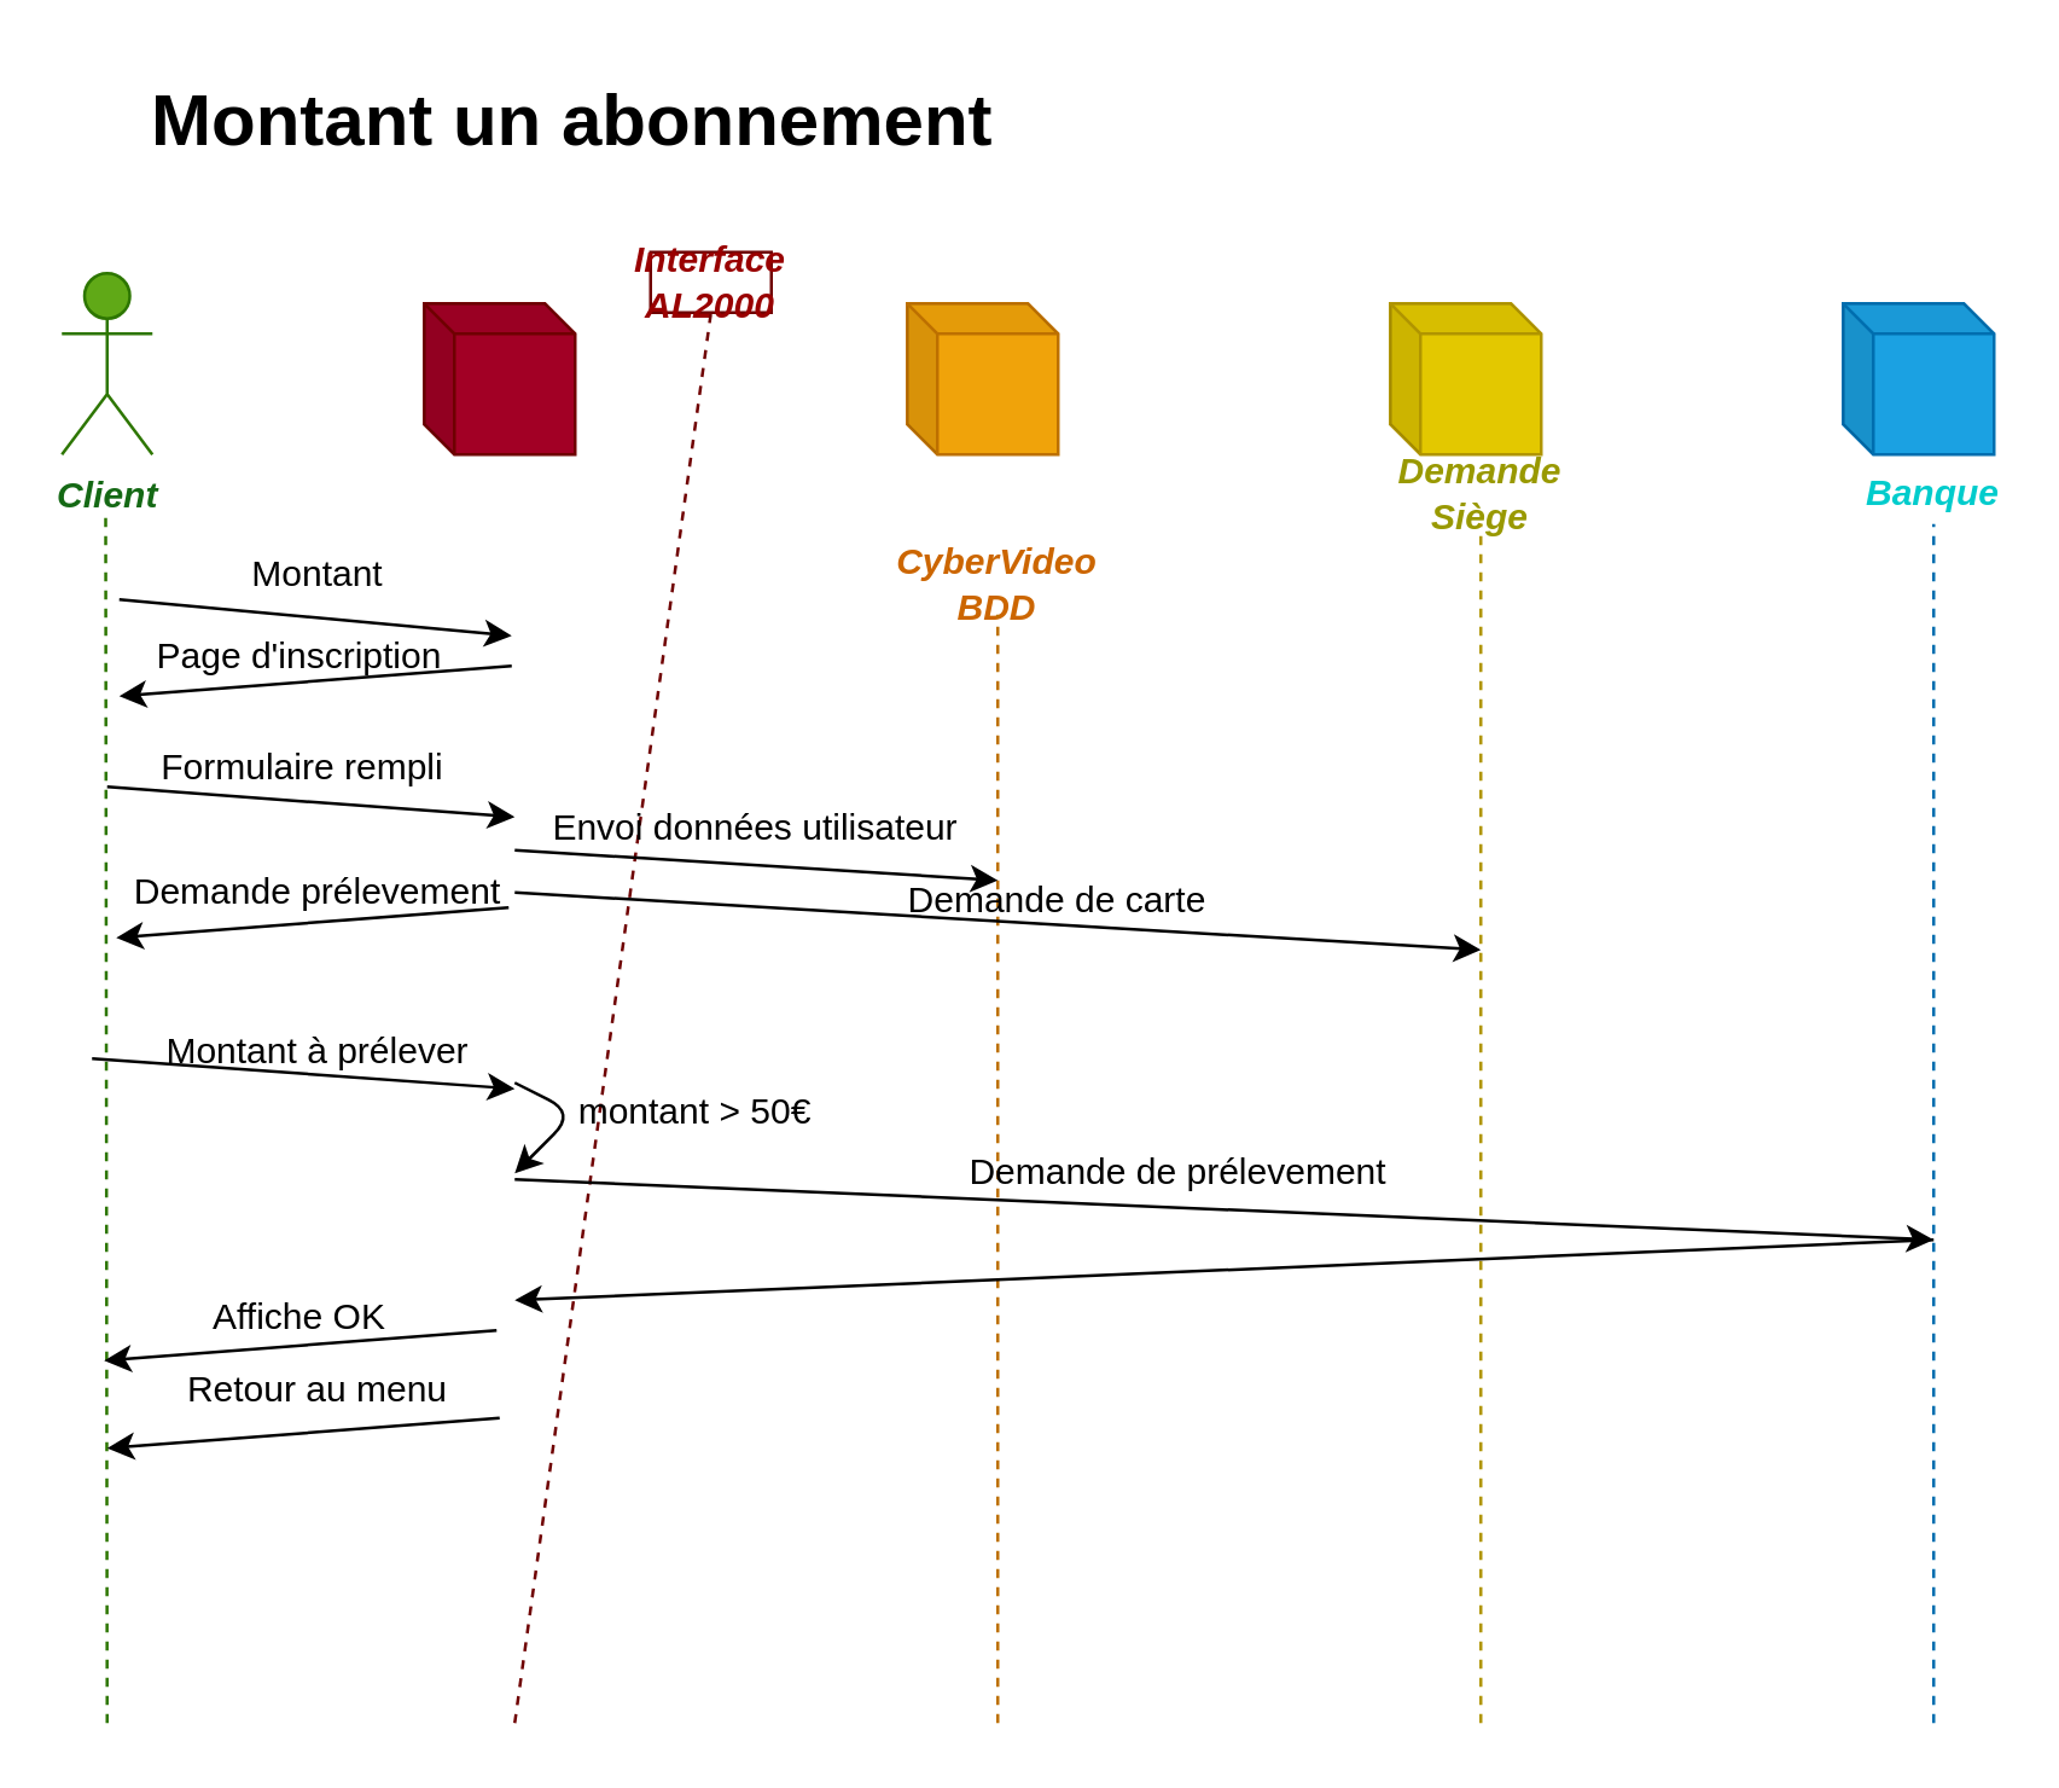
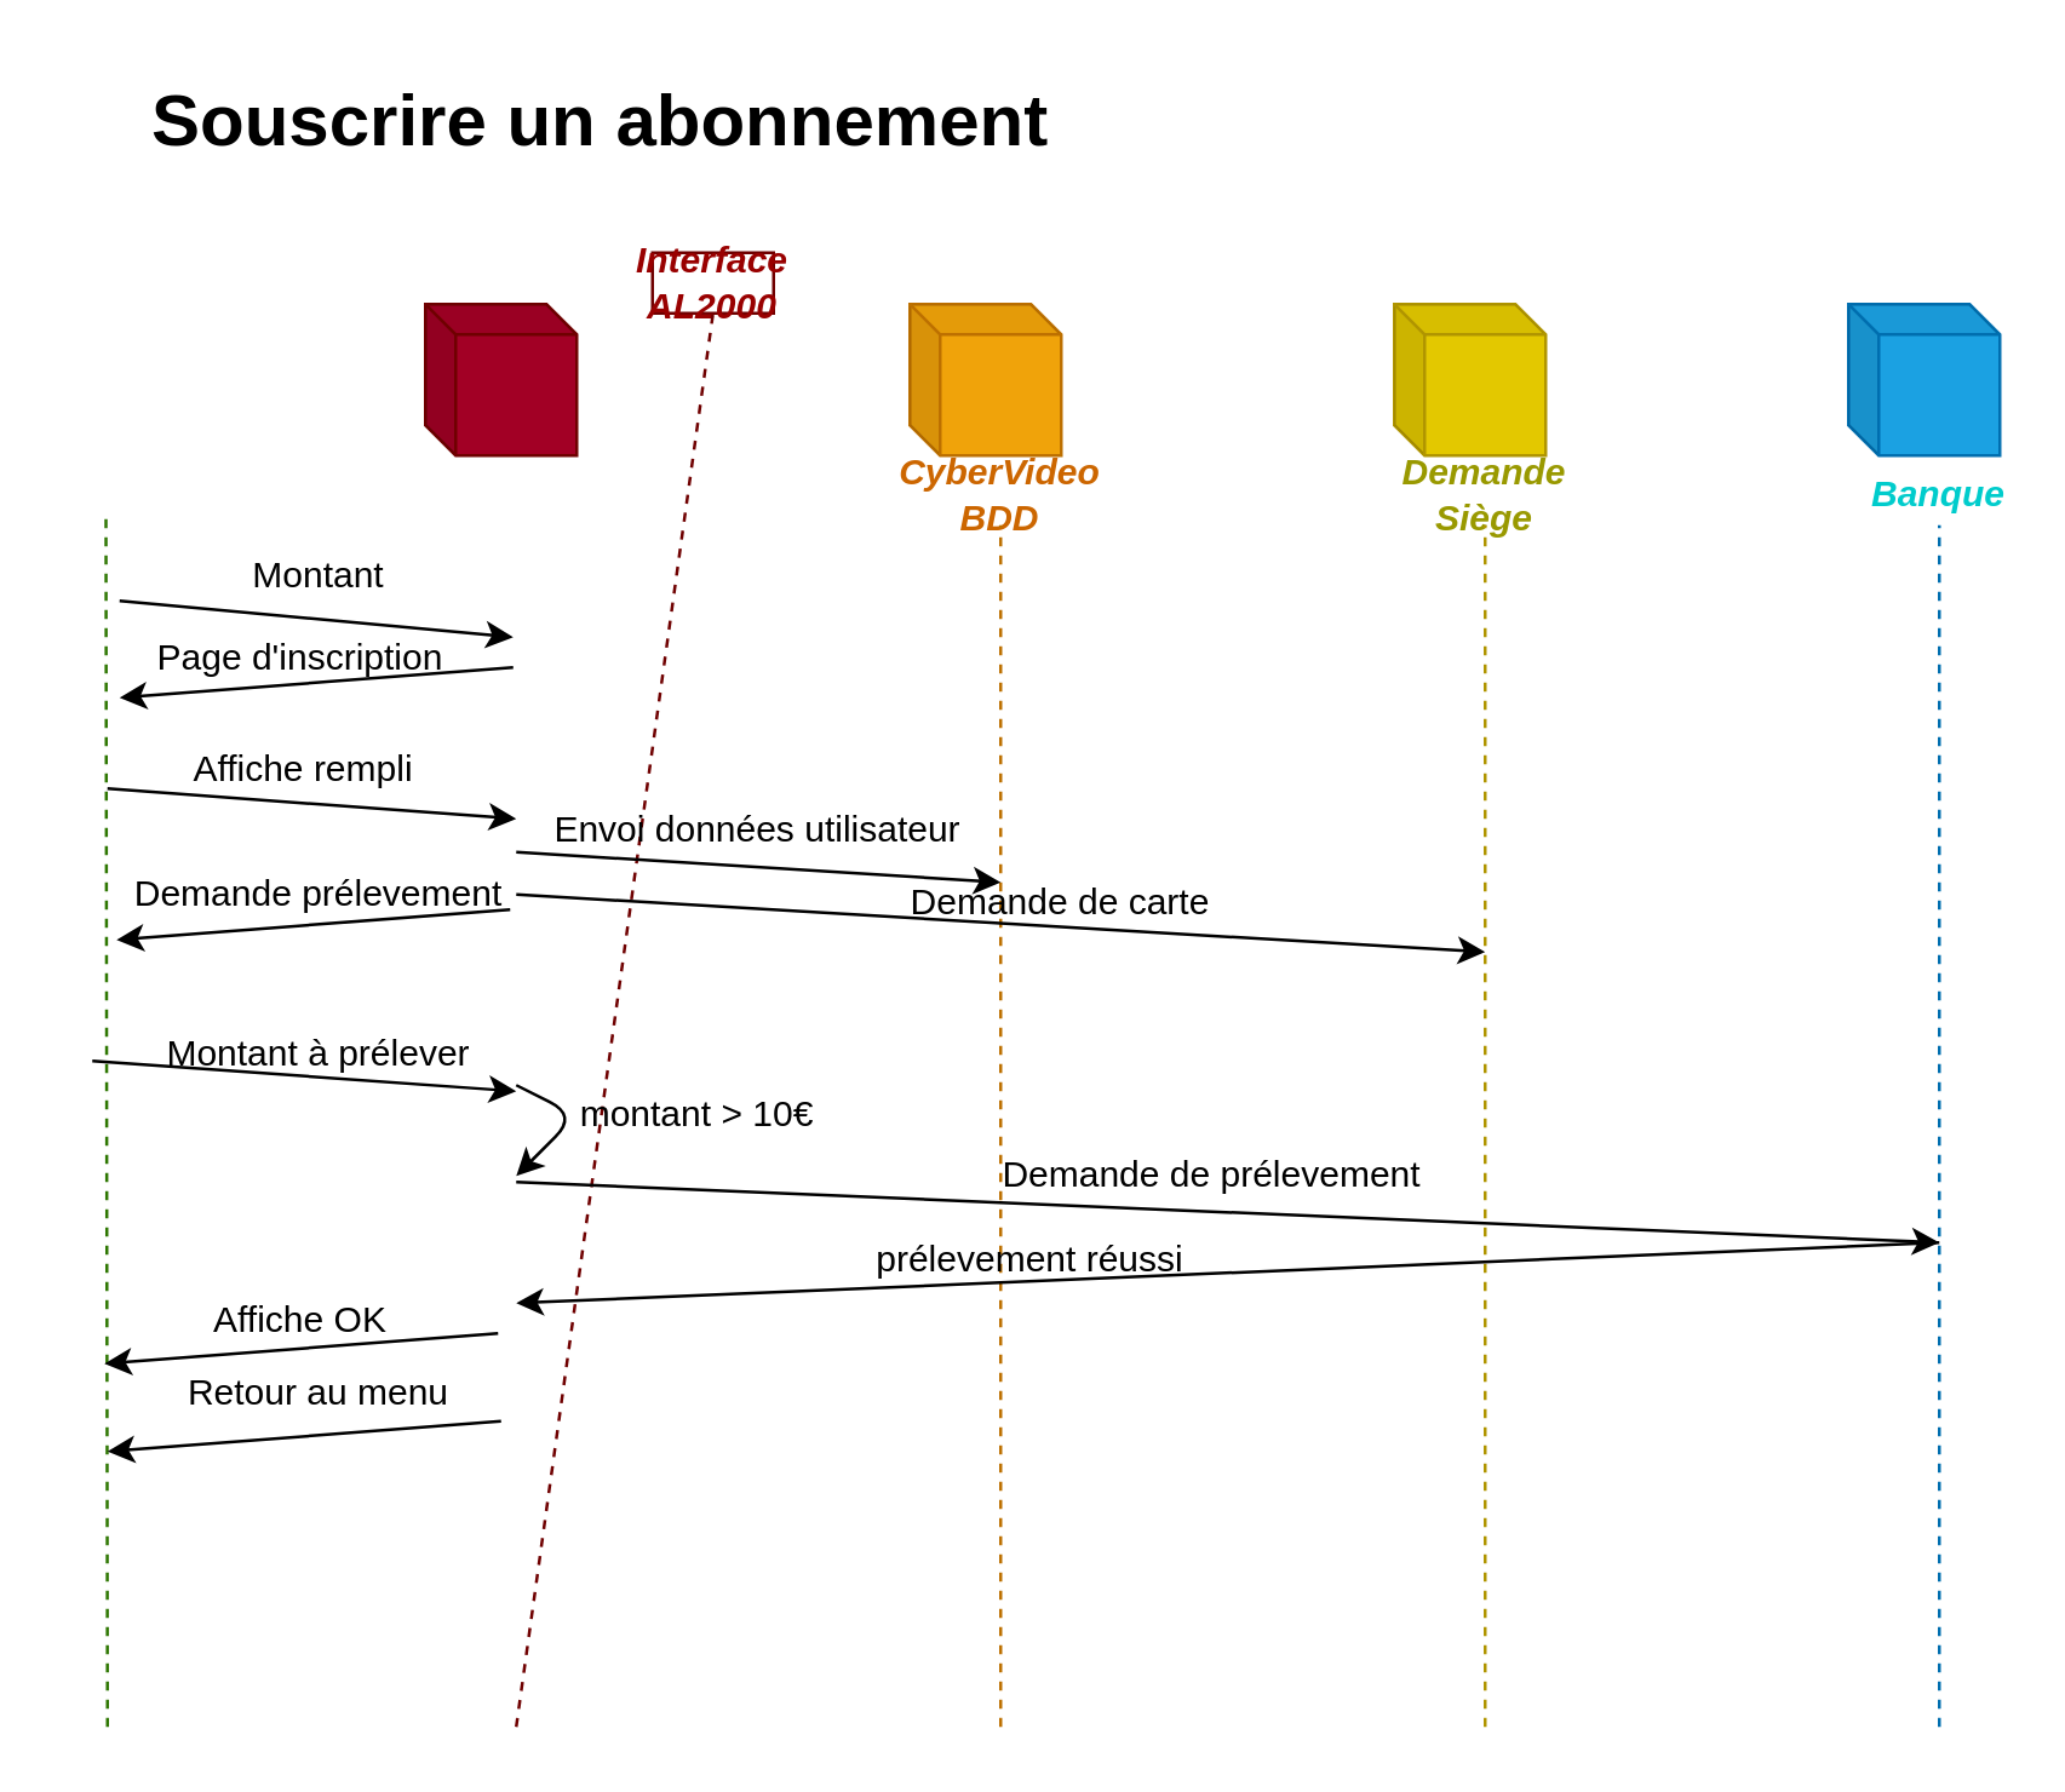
- <mxCell id="3" value="&lt;h1&gt;Montant un abonnement&lt;/h1&gt;" style="text;html=1;strokeColor=none;fillColor=none;spacing=5;spacingTop=-20;whiteSpace=wrap;overflow=hidden;rounded=0;" vertex="1" parent="1"><mxGeometry x="45" y="20" width="415" height="50" as="geometry" /></mxCell>
+ <mxCell id="3" value="&lt;h1&gt;Souscrire un abonnement&lt;/h1&gt;" style="text;html=1;strokeColor=none;fillColor=none;spacing=5;spacingTop=-20;whiteSpace=wrap;overflow=hidden;rounded=0;" vertex="1" parent="1"><mxGeometry x="45" y="20" width="415" height="50" as="geometry" /></mxCell>
- <mxCell id="4" value="Client" style="shape=umlActor;verticalLabelPosition=bottom;verticalAlign=top;html=1;outlineConnect=0;fontStyle=3;fillColor=#60a917;strokeColor=#2D7600;fontColor=#156915;" vertex="1" parent="1"><mxGeometry x="20" y="90" width="30" height="60" as="geometry" /></mxCell>
- <mxCell id="11" value="CyberVideo BDD" style="text;html=1;strokeColor=none;fillColor=none;align=center;verticalAlign=middle;whiteSpace=wrap;rounded=0;fontStyle=3;fontColor=#CC6600;" vertex="1" parent="1"><mxGeometry x="310" y="183" width="40" height="20" as="geometry" /></mxCell>
+ <mxCell id="11" value="CyberVideo BDD" style="text;html=1;strokeColor=none;fillColor=none;align=center;verticalAlign=middle;whiteSpace=wrap;rounded=0;fontStyle=3;fontColor=#CC6600;" vertex="1" parent="1"><mxGeometry x="310" y="153" width="40" height="20" as="geometry" /></mxCell>
- <mxCell id="2" value="Formulaire rempli" style="text;html=1;strokeColor=none;fillColor=none;align=center;verticalAlign=middle;whiteSpace=wrap;rounded=0;" vertex="1" parent="1"><mxGeometry x="30" y="244" width="140" height="20" as="geometry" /></mxCell>
+ <mxCell id="2" value="Affiche rempli" style="text;html=1;strokeColor=none;fillColor=none;align=center;verticalAlign=middle;whiteSpace=wrap;rounded=0;" vertex="1" parent="1"><mxGeometry x="30" y="244" width="140" height="20" as="geometry" /></mxCell>
- <mxCell id="27" value="montant &amp;gt; 50€" style="text;html=1;strokeColor=none;fillColor=none;align=center;verticalAlign=middle;whiteSpace=wrap;rounded=0;" vertex="1" parent="1"><mxGeometry x="160" y="358" width="140" height="20" as="geometry" /></mxCell>
+ <mxCell id="27" value="montant &amp;gt; 10€" style="text;html=1;strokeColor=none;fillColor=none;align=center;verticalAlign=middle;whiteSpace=wrap;rounded=0;" vertex="1" parent="1"><mxGeometry x="160" y="358" width="140" height="20" as="geometry" /></mxCell>
- <mxCell id="38" value="Demande de prélevement" style="text;html=1;strokeColor=none;fillColor=none;align=center;verticalAlign=middle;whiteSpace=wrap;rounded=0;" vertex="1" parent="1"><mxGeometry x="310" y="378" width="160" height="20" as="geometry" /></mxCell>
+ <mxCell id="38" value="Demande de prélevement" style="text;html=1;strokeColor=none;fillColor=none;align=center;verticalAlign=middle;whiteSpace=wrap;rounded=0;" vertex="1" parent="1"><mxGeometry x="320" y="378" width="160" height="20" as="geometry" /></mxCell>
+ <mxCell id="40" value="prélevement réussi" style="text;html=1;strokeColor=none;fillColor=none;align=center;verticalAlign=middle;whiteSpace=wrap;rounded=0;" vertex="1" parent="1"><mxGeometry x="260" y="406" width="160" height="20" as="geometry" /></mxCell>
